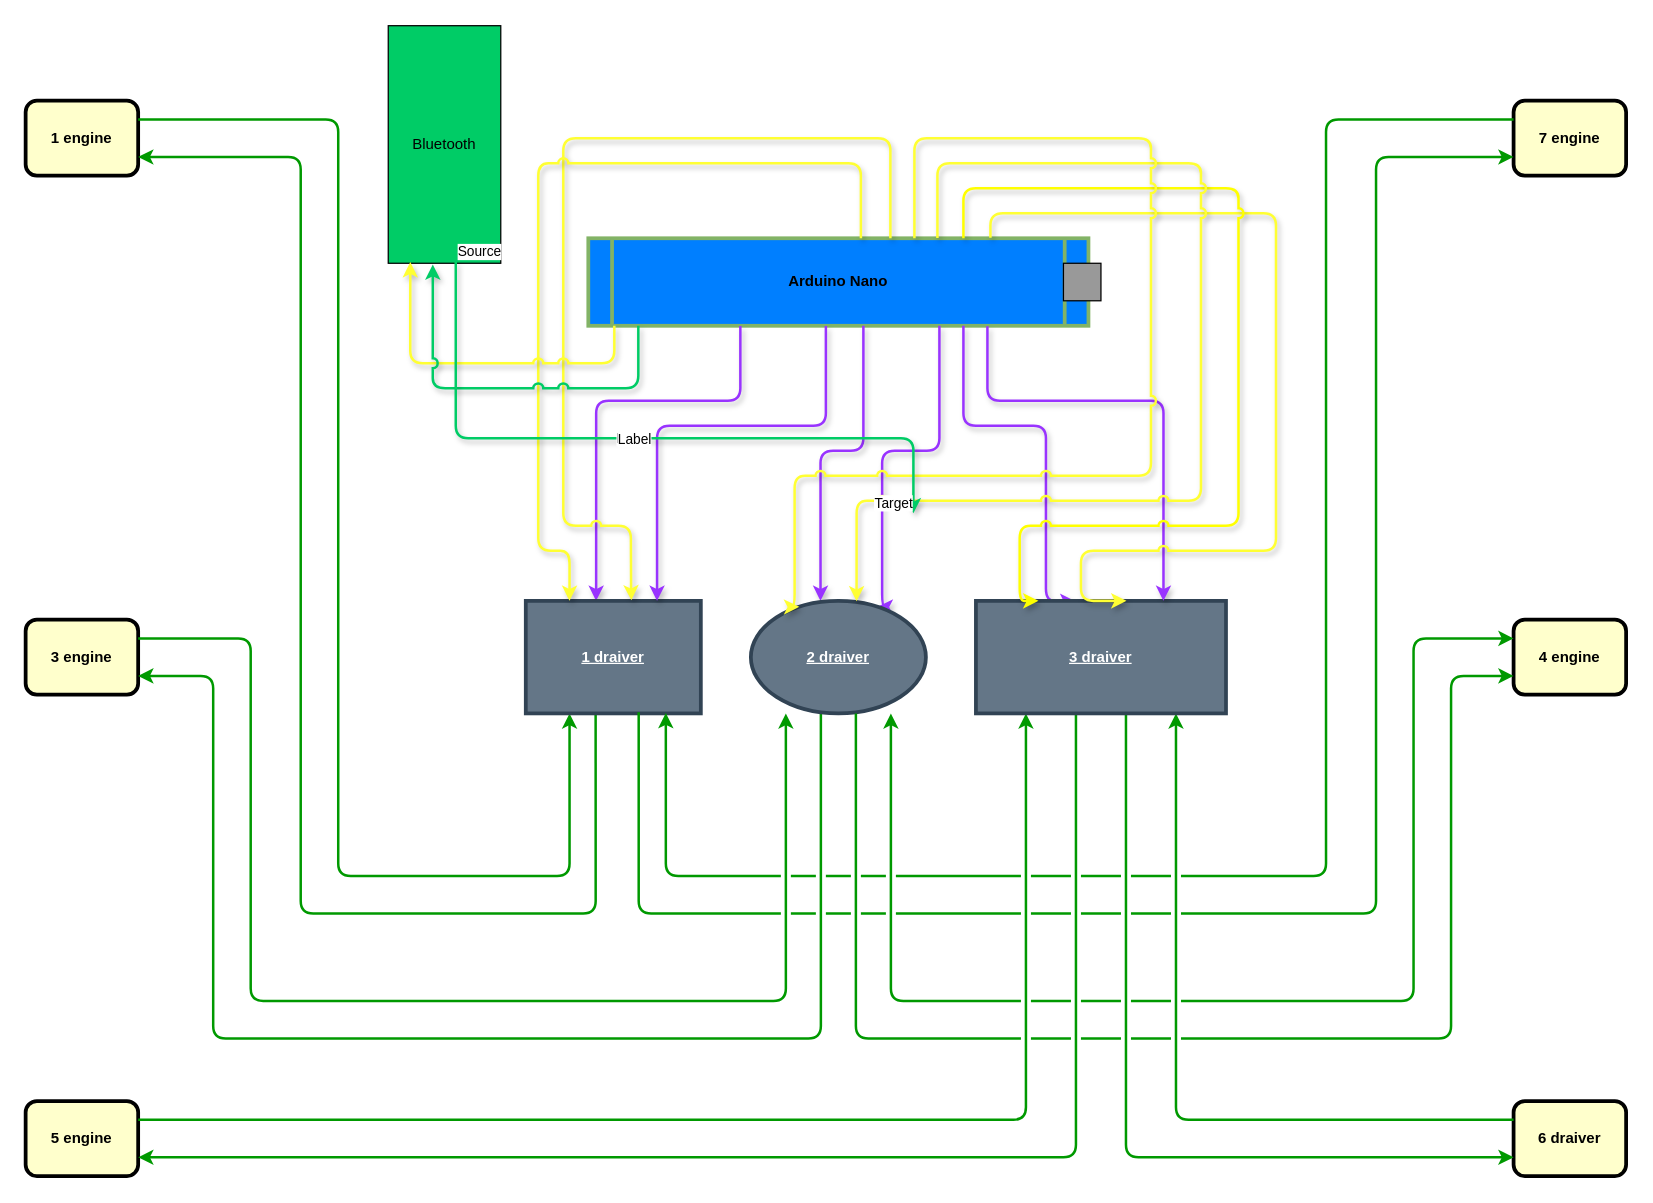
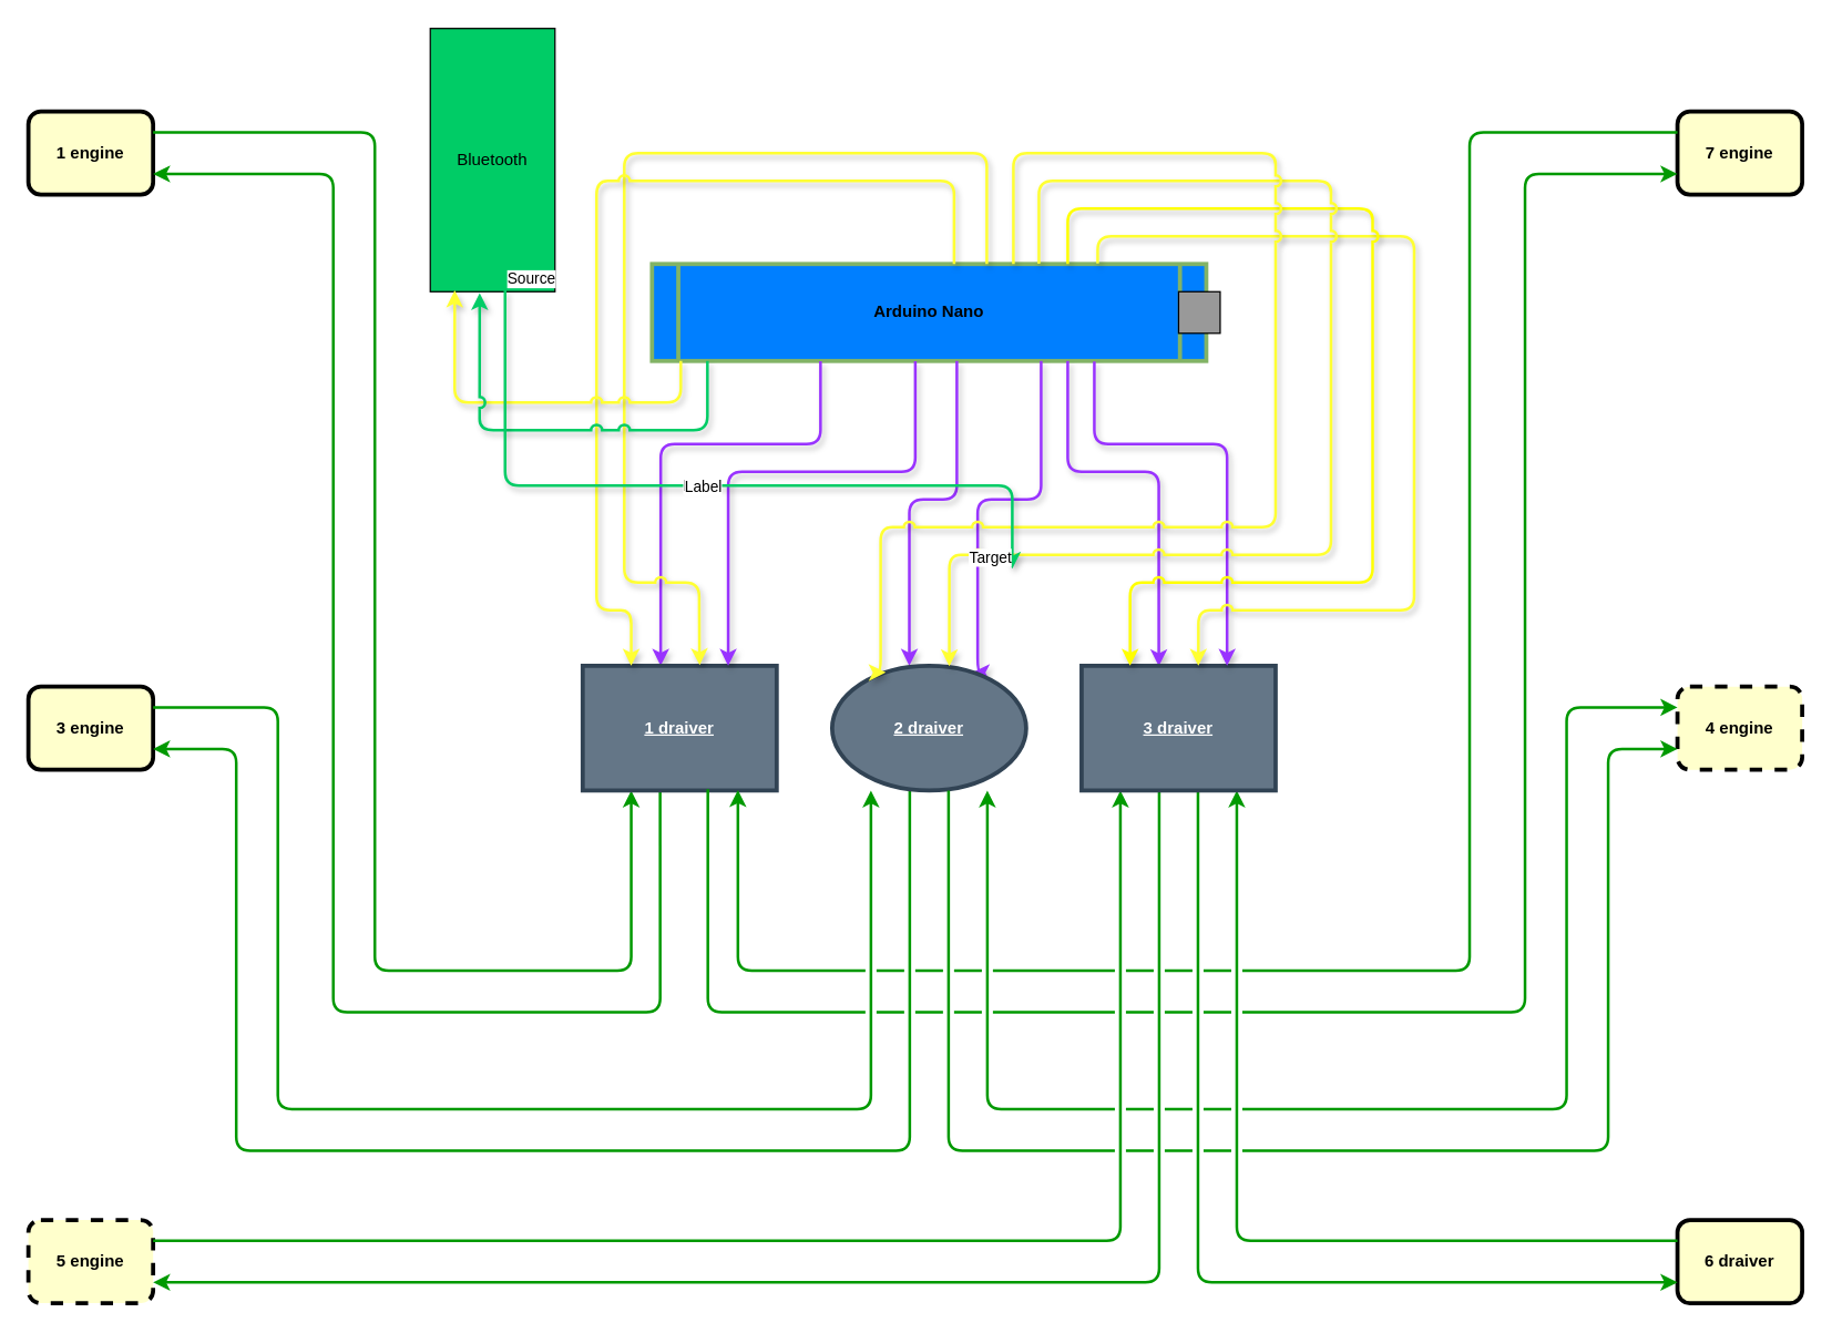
- <mxCell id="24" value="3 draiver" style="rounded=0;whiteSpace=wrap;html=1;strokeWidth=3;fillColor=#647687;fontStyle=5;strokeColor=#314354;fontColor=#ffffff;" parent="1" vertex="1"><mxGeometry x="780" y="480" width="200" height="90" as="geometry" /></mxCell>
+ <mxCell id="24" value="3 draiver" style="rounded=0;whiteSpace=wrap;html=1;strokeWidth=3;fillColor=#647687;fontStyle=5;strokeColor=#314354;fontColor=#ffffff;" parent="1" vertex="1"><mxGeometry x="780" y="480" width="140" height="90" as="geometry" /></mxCell>
- <mxCell id="3" value="4 engine" style="whiteSpace=wrap;align=center;verticalAlign=middle;fontStyle=1;strokeWidth=3;fillColor=#FFFFCC;rounded=1;" parent="1" vertex="1"><mxGeometry x="1210" y="495" width="90" height="60" as="geometry" /></mxCell>
+ <mxCell id="3" value="4 engine" style="whiteSpace=wrap;align=center;verticalAlign=middle;fontStyle=1;strokeWidth=3;fillColor=#FFFFCC;rounded=1;dashed=1;" parent="1" vertex="1"><mxGeometry x="1210" y="495" width="90" height="60" as="geometry" /></mxCell>
- <mxCell id="16" value="5 engine" style="whiteSpace=wrap;align=center;verticalAlign=middle;fontStyle=1;strokeWidth=3;fillColor=#FFFFCC;rounded=1;" parent="1" vertex="1"><mxGeometry x="20" y="880" width="90" height="60" as="geometry" /></mxCell>
+ <mxCell id="16" value="5 engine" style="whiteSpace=wrap;align=center;verticalAlign=middle;fontStyle=1;strokeWidth=3;fillColor=#FFFFCC;rounded=1;dashed=1;" parent="1" vertex="1"><mxGeometry x="20" y="880" width="90" height="60" as="geometry" /></mxCell>
